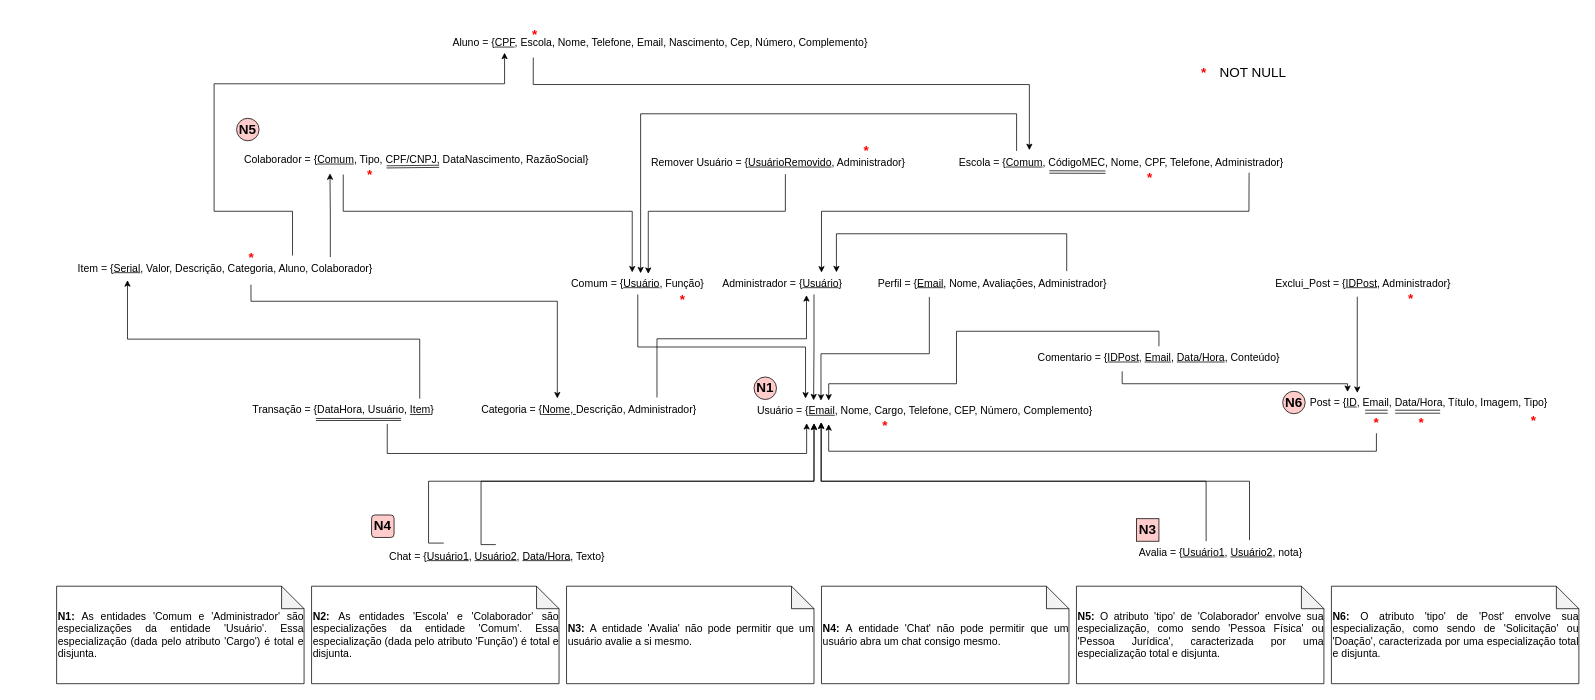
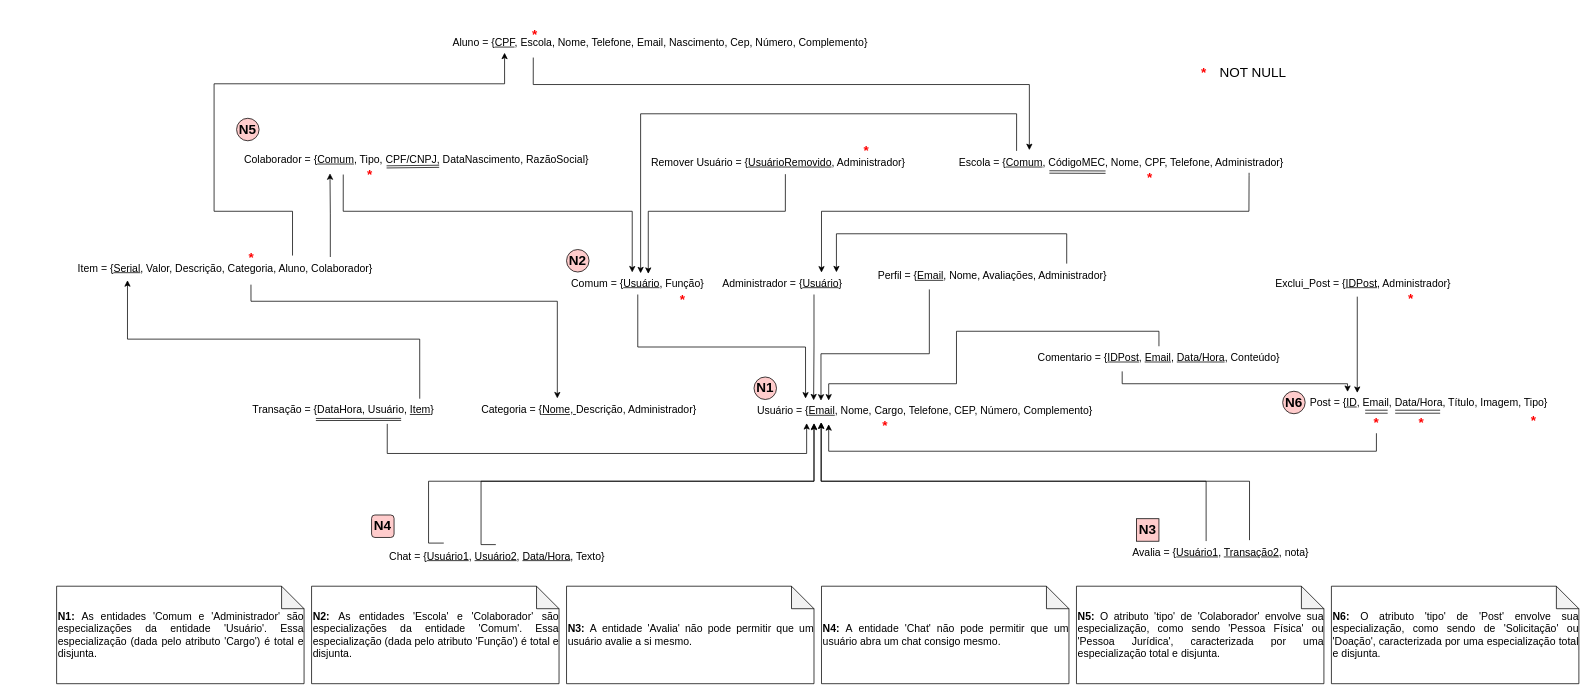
+ <mxCell id="70" value="&lt;b style=&quot;border-color: var(--border-color); font-size: 18px;&quot;&gt;N2&lt;/b&gt;" style="ellipse;whiteSpace=wrap;html=1;aspect=fixed;fillColor=#FFCCCC;" vertex="1" parent="1"><mxGeometry x="755" y="332" width="30" height="30" as="geometry" /></mxCell>
- <mxCell id="5" value="&lt;font style=&quot;font-size: 14px;&quot;&gt;Perfil = {&lt;u&gt;Email&lt;/u&gt;, Nome, Avaliações, Administrador}&lt;/font&gt;" style="text;html=1;strokeColor=none;fillColor=none;align=center;verticalAlign=middle;whiteSpace=wrap;rounded=0;" vertex="1" parent="1"><mxGeometry x="1167.5" y="362" width="310" height="30" as="geometry" /></mxCell>
+ <mxCell id="5" value="&lt;font style=&quot;font-size: 14px;&quot;&gt;Perfil = {&lt;u&gt;Email&lt;/u&gt;, Nome, Avaliações, Administrador}&lt;/font&gt;" style="text;html=1;strokeColor=none;fillColor=none;align=center;verticalAlign=middle;whiteSpace=wrap;rounded=0;" vertex="1" parent="1"><mxGeometry x="1167.5" y="352" width="310" height="30" as="geometry" /></mxCell>
- <mxCell id="53" style="edgeStyle=orthogonalEdgeStyle;rounded=0;orthogonalLoop=1;jettySize=auto;html=1;exitX=0.802;exitY=-0.056;exitDx=0;exitDy=0;exitPerimeter=0;entryX=0.691;entryY=1.028;entryDx=0;entryDy=0;entryPerimeter=0;" edge="1" parent="1" source="47" target="4"><mxGeometry relative="1" as="geometry"><mxPoint x="764.23" y="660" as="sourcePoint" /><mxPoint x="1075" y="411" as="targetPoint" /><Array as="points"><mxPoint x="876" y="451" /><mxPoint x="1075" y="451" /></Array></mxGeometry></mxCell>
- <mxCell id="6" value="&lt;font style=&quot;font-size: 14px;&quot;&gt;Avalia = {&lt;u&gt;Usuário1&lt;/u&gt;, &lt;u&gt;Usuário2&lt;/u&gt;, nota}&lt;/font&gt;" style="text;html=1;strokeColor=none;fillColor=none;align=center;verticalAlign=middle;whiteSpace=wrap;rounded=0;" vertex="1" parent="1"><mxGeometry x="1405" y="721" width="445" height="30" as="geometry" /></mxCell>
+ <mxCell id="6" value="&lt;font style=&quot;font-size: 14px;&quot;&gt;Avalia = {&lt;u&gt;Usuário1&lt;/u&gt;, &lt;u&gt;Transação2&lt;/u&gt;, nota}&lt;/font&gt;" style="text;html=1;strokeColor=none;fillColor=none;align=center;verticalAlign=middle;whiteSpace=wrap;rounded=0;" vertex="1" parent="1"><mxGeometry x="1405" y="721" width="445" height="30" as="geometry" /></mxCell>
